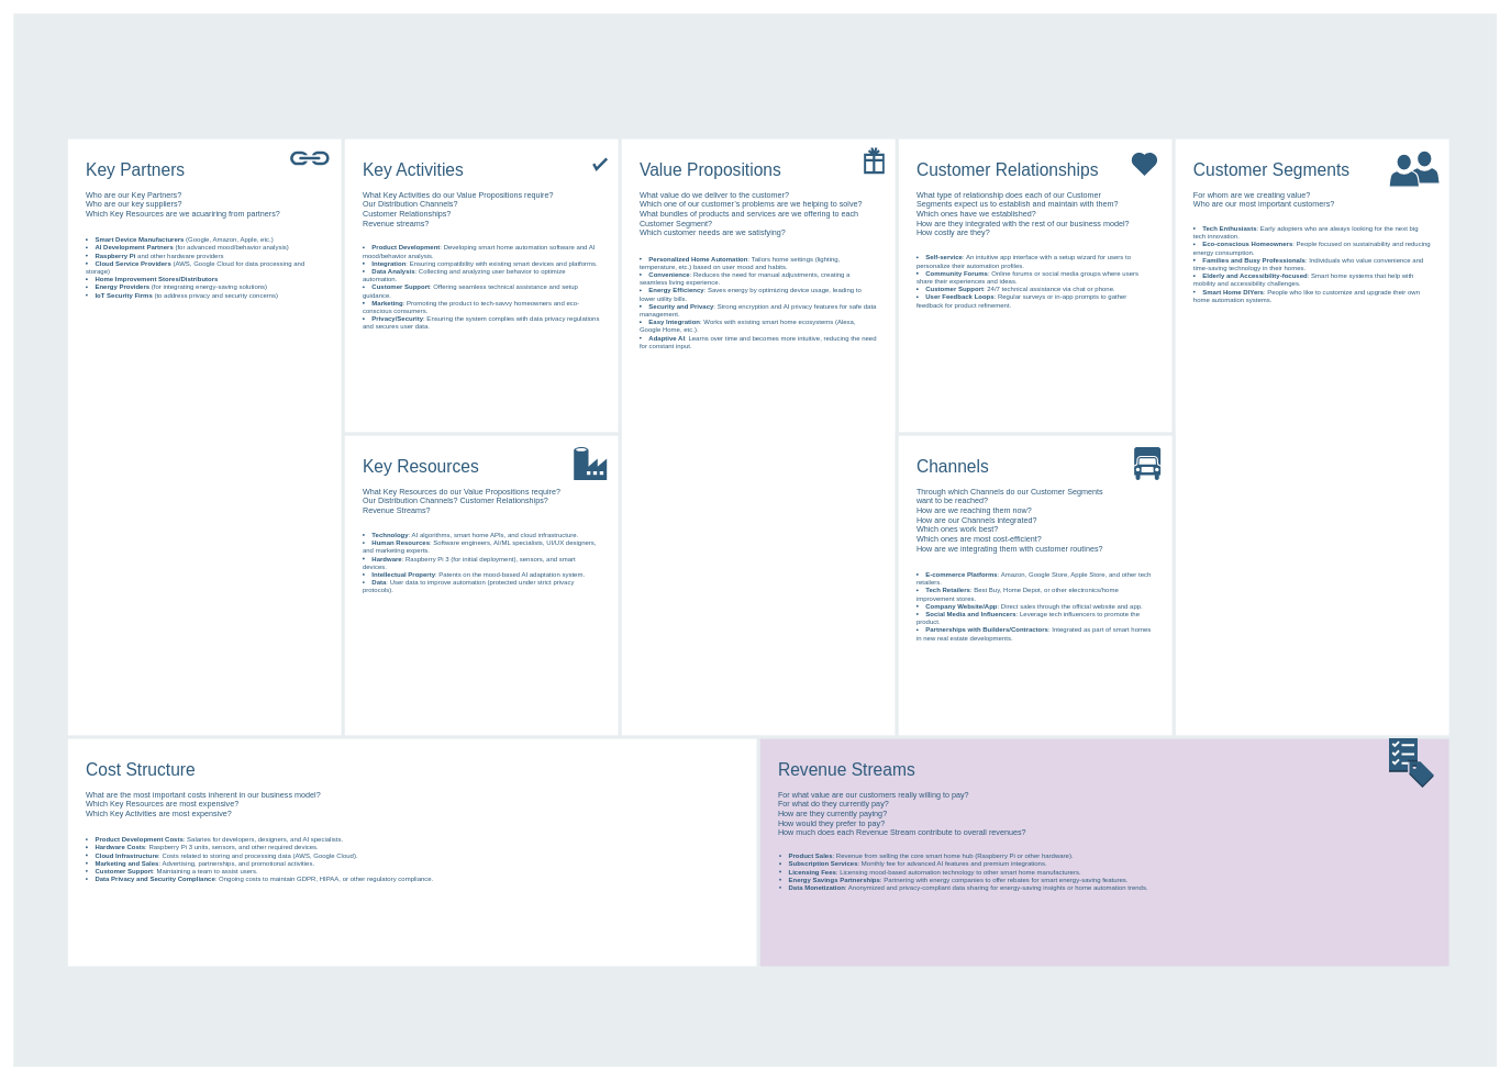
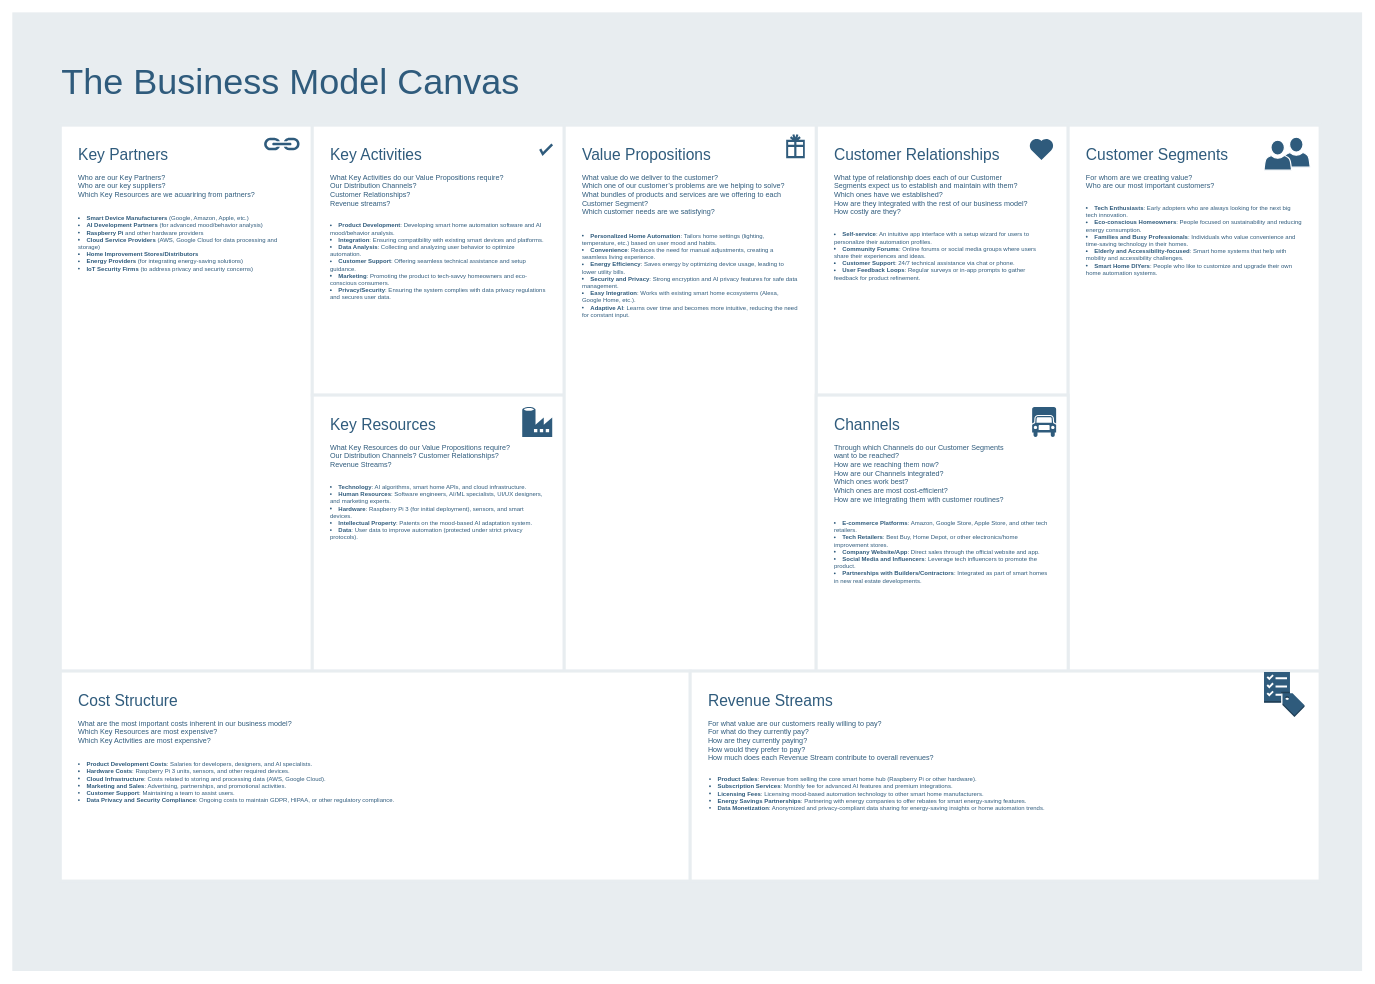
+ <mxCell id="12" value="The Business Model Canvas&lt;br&gt;" style="text;html=1;resizable=0;points=[];autosize=1;align=left;verticalAlign=top;spacingTop=-4;fontSize=60;fontColor=#2F5B7C;" vertex="1" parent="1"><mxGeometry x="100" y="98" width="780" height="70" as="geometry" /></mxCell>
- <mxCell id="11" value="&lt;div style=&quot;font-size: 26px&quot;&gt;&lt;font style=&quot;font-size: 26px&quot;&gt;Revenue Streams&lt;/font&gt;&lt;/div&gt;&lt;div&gt;&lt;br&gt;&lt;/div&gt;&lt;div&gt;For what value are our customers really willing to pay?&lt;/div&gt;&lt;div&gt;For what do they currently pay?&lt;/div&gt;&lt;div&gt;How are they currently paying?&lt;/div&gt;&lt;div&gt;How would they prefer to pay?&lt;/div&gt;&lt;div&gt;How much does each Revenue Stream contribute to overall revenues?&lt;/div&gt;&lt;div&gt;&lt;br&gt;&lt;/div&gt;&lt;div&gt;&lt;br&gt;&lt;/div&gt;" style="rounded=0;whiteSpace=wrap;html=1;shadow=0;labelBackgroundColor=none;strokeColor=#e8edf0;strokeWidth=5;fillColor=#e1d5e7;fontSize=12;fontColor=#2F5B7C;align=left;verticalAlign=top;spacing=30;" vertex="1" parent="1"><mxGeometry x="1150" y="1118" width="1050" height="350" as="geometry" /></mxCell>
+ <mxCell id="11" value="&lt;div style=&quot;font-size: 26px&quot;&gt;&lt;font style=&quot;font-size: 26px&quot;&gt;Revenue Streams&lt;/font&gt;&lt;/div&gt;&lt;div&gt;&lt;br&gt;&lt;/div&gt;&lt;div&gt;For what value are our customers really willing to pay?&lt;/div&gt;&lt;div&gt;For what do they currently pay?&lt;/div&gt;&lt;div&gt;How are they currently paying?&lt;/div&gt;&lt;div&gt;How would they prefer to pay?&lt;/div&gt;&lt;div&gt;How much does each Revenue Stream contribute to overall revenues?&lt;/div&gt;&lt;div&gt;&lt;br&gt;&lt;/div&gt;&lt;div&gt;&lt;br&gt;&lt;/div&gt;" style="rounded=0;whiteSpace=wrap;html=1;shadow=0;labelBackgroundColor=none;strokeColor=#e8edf0;strokeWidth=5;fillColor=#ffffff;fontSize=12;fontColor=#2F5B7C;align=left;verticalAlign=top;spacing=30;" vertex="1" parent="1"><mxGeometry x="1150" y="1118" width="1050" height="350" as="geometry" /></mxCell>
